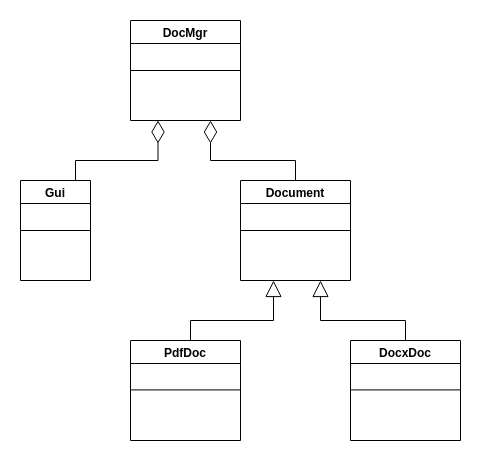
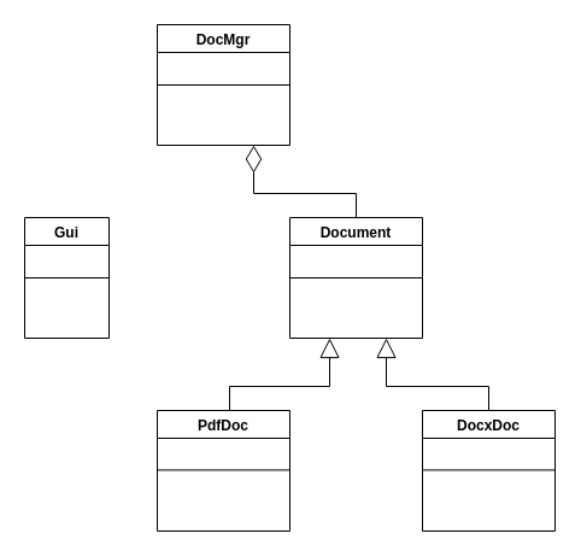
- <mxCell id="2" style="edgeStyle=orthogonalEdgeStyle;rounded=0;orthogonalLoop=1;jettySize=auto;html=1;exitX=0.5;exitY=0;exitDx=0;exitDy=0;entryX=0.25;entryY=1;entryDx=0;entryDy=0;endArrow=diamondThin;endFill=0;endSize=20;" edge="1" parent="1" source="5" target="3"><mxGeometry relative="1" as="geometry"><mxPoint x="90" y="190" as="sourcePoint" /><mxPoint x="160" y="100" as="targetPoint" /><Array as="points"><mxPoint x="75" y="160" /><mxPoint x="158" y="160" /></Array></mxGeometry></mxCell>
